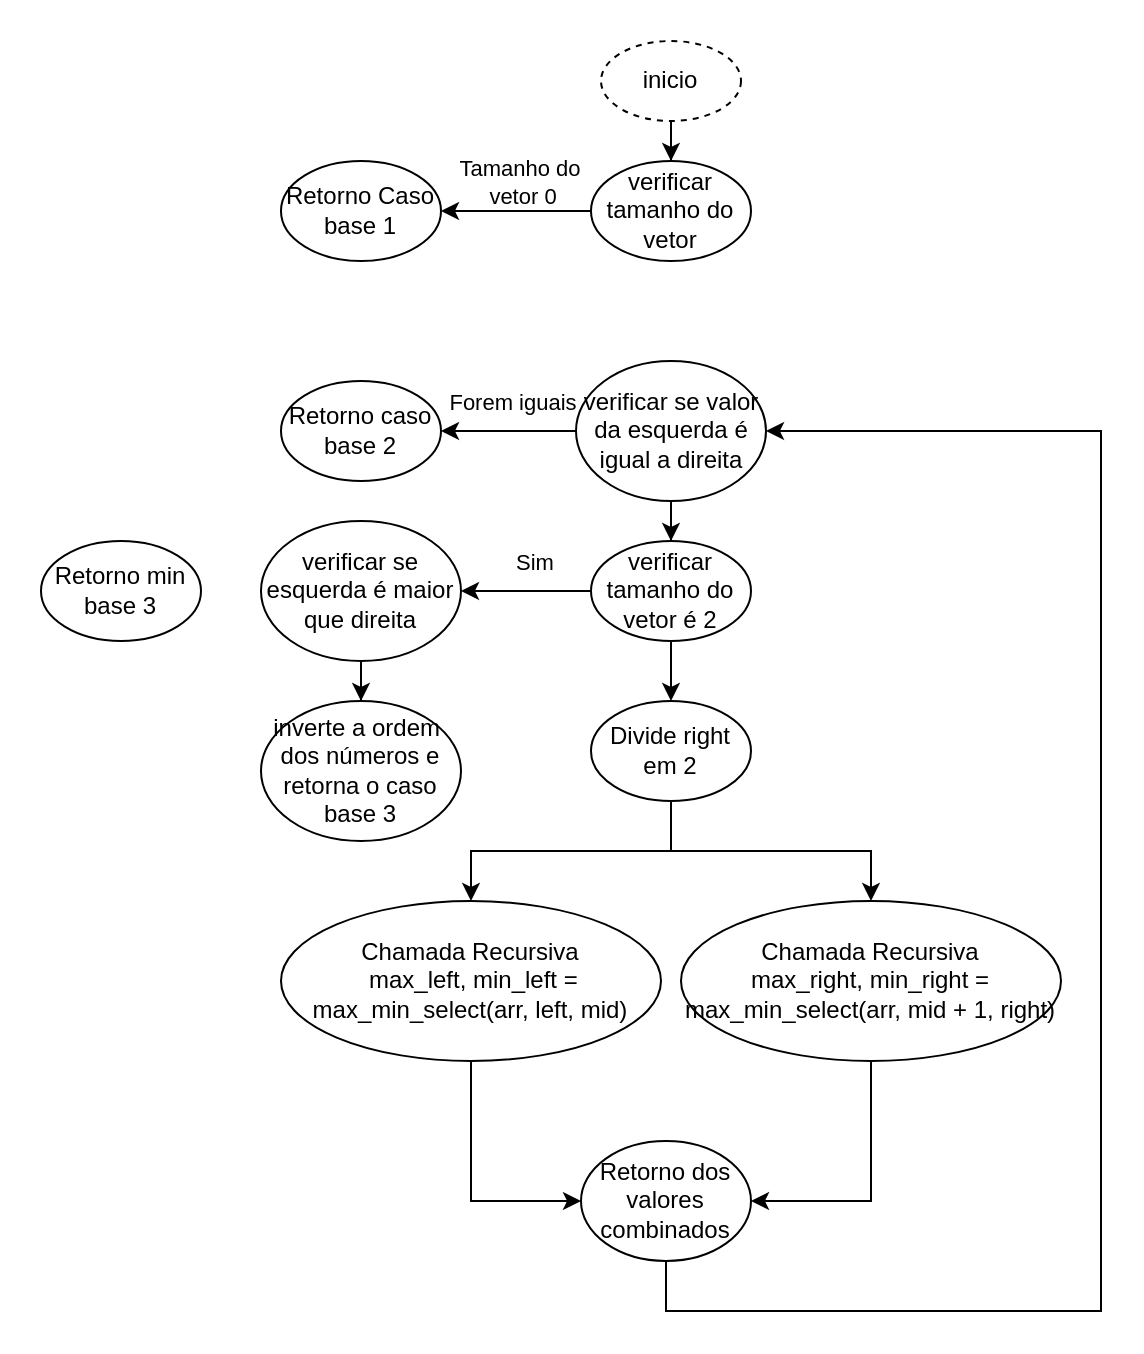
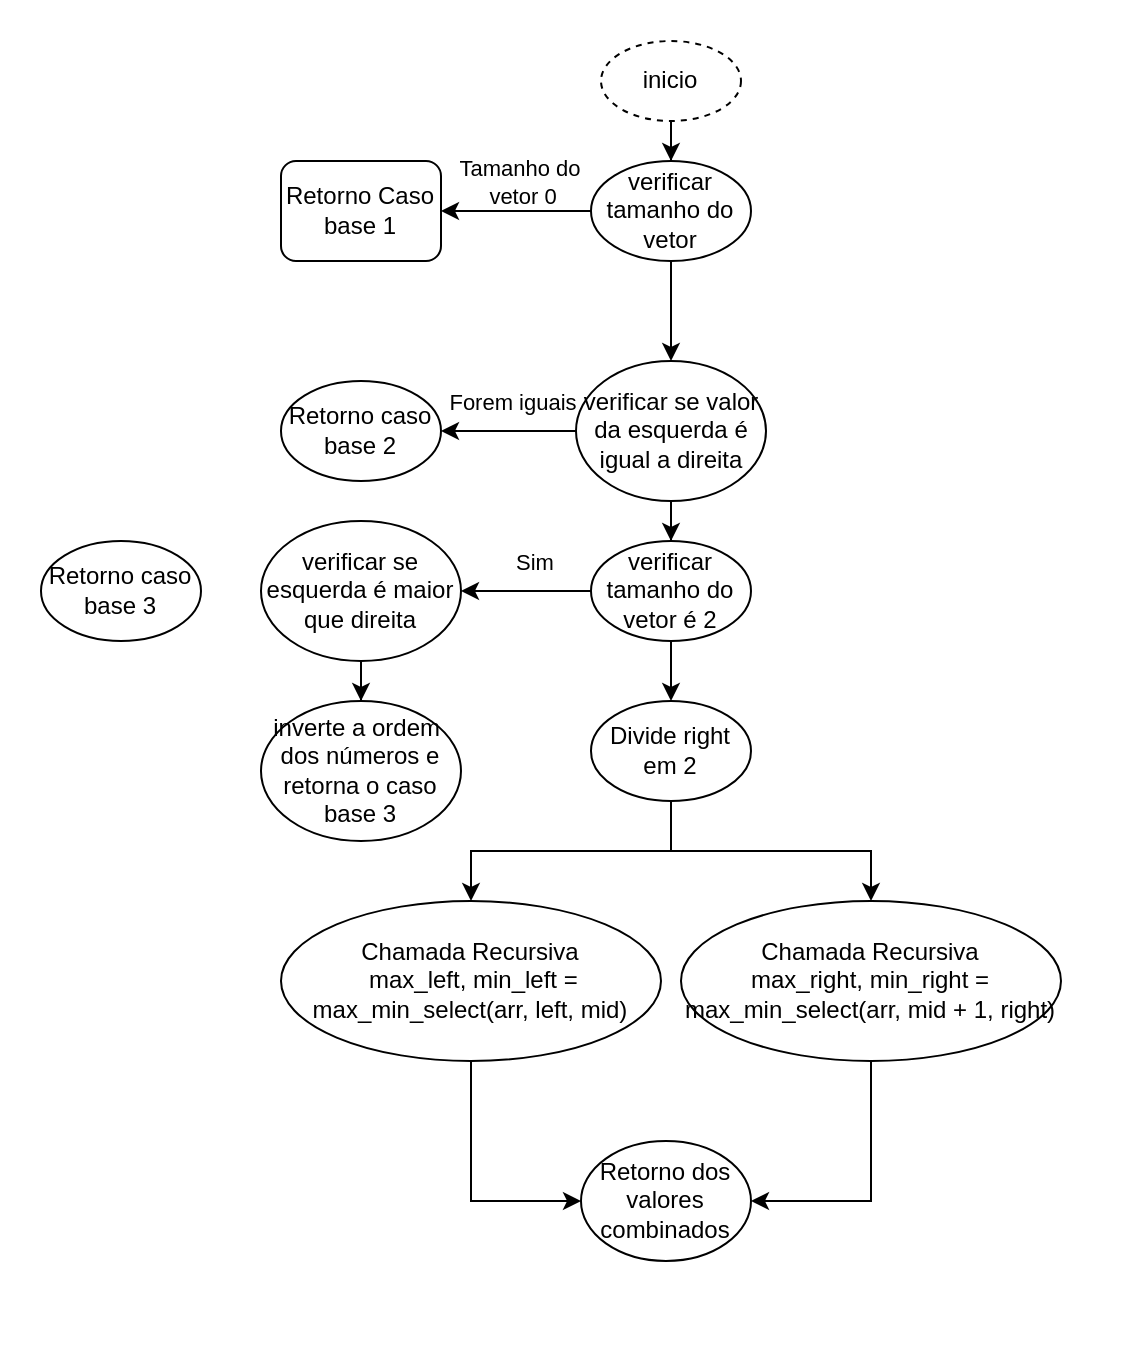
- <mxCell id="12" value="Retorno Caso base 1" style="ellipse;whiteSpace=wrap;html=1;" vertex="1" parent="1"><mxGeometry x="140" y="80" width="80" height="50" as="geometry" /></mxCell>
+ <mxCell id="12" value="Retorno Caso base 1" style="whiteSpace=wrap;html=1;rounded=1;" vertex="1" parent="1"><mxGeometry x="140" y="80" width="80" height="50" as="geometry" /></mxCell>
+ <mxCell id="6" style="edgeStyle=orthogonalEdgeStyle;rounded=0;orthogonalLoop=1;jettySize=auto;html=1;exitX=0.5;exitY=1;exitDx=0;exitDy=0;entryX=0.5;entryY=0;entryDx=0;entryDy=0;" edge="1" parent="1" source="7" target="11"><mxGeometry relative="1" as="geometry" /></mxCell>
- <mxCell id="20" value="Retorno min base 3" style="ellipse;whiteSpace=wrap;html=1;" vertex="1" parent="1"><mxGeometry x="20" y="270" width="80" height="50" as="geometry" /></mxCell>
+ <mxCell id="20" value="Retorno caso base 3" style="ellipse;whiteSpace=wrap;html=1;" vertex="1" parent="1"><mxGeometry x="20" y="270" width="80" height="50" as="geometry" /></mxCell>
- <mxCell id="29" style="edgeStyle=orthogonalEdgeStyle;rounded=0;orthogonalLoop=1;jettySize=auto;html=1;entryX=1;entryY=0.5;entryDx=0;entryDy=0;" edge="1" parent="1" source="30" target="11"><mxGeometry relative="1" as="geometry"><mxPoint x="400" y="220" as="targetPoint" /><Array as="points"><mxPoint x="333" y="655" /><mxPoint x="550" y="655" /><mxPoint x="550" y="215" /></Array></mxGeometry></mxCell>
